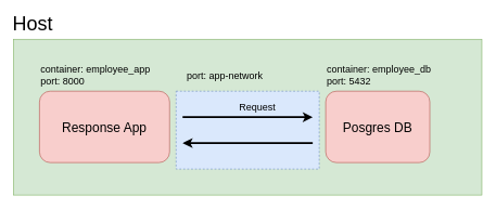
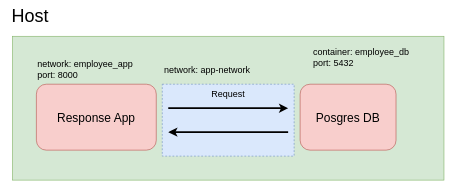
- <mxCell id="2" value="Host" style="text;html=1;align=center;verticalAlign=middle;whiteSpace=wrap;rounded=0;fontSize=30;" parent="1" vertex="1"><mxGeometry x="20" y="20" width="60" height="30" as="geometry" /></mxCell>
+ <mxCell id="2" value="Host" style="text;html=1;align=center;verticalAlign=middle;whiteSpace=wrap;rounded=0;fontSize=30;" parent="1" vertex="1"><mxGeometry x="20" y="10" width="60" height="30" as="geometry" /></mxCell>
- <mxCell id="7" value="&lt;div style=&quot;font-size: 15px;&quot; align=&quot;left&quot;&gt;&lt;font style=&quot;font-size: 15px;&quot;&gt;container: employee_app&lt;/font&gt;&lt;/div&gt;&lt;div style=&quot;font-size: 15px;&quot; align=&quot;left&quot;&gt;&lt;font style=&quot;font-size: 15px;&quot;&gt;port: 8000&lt;/font&gt;&lt;/div&gt;" style="text;html=1;align=left;verticalAlign=middle;whiteSpace=wrap;rounded=0;fontSize=20;" parent="1" vertex="1"><mxGeometry x="60" y="100" width="200" height="30" as="geometry" /></mxCell>
+ <mxCell id="7" value="&lt;div style=&quot;font-size: 15px;&quot; align=&quot;left&quot;&gt;&lt;font style=&quot;font-size: 15px;&quot;&gt;network: employee_app&lt;/font&gt;&lt;/div&gt;&lt;div style=&quot;font-size: 15px;&quot; align=&quot;left&quot;&gt;&lt;font style=&quot;font-size: 15px;&quot;&gt;port: 8000&lt;/font&gt;&lt;/div&gt;" style="text;html=1;align=left;verticalAlign=middle;whiteSpace=wrap;rounded=0;fontSize=20;" parent="1" vertex="1"><mxGeometry x="60" y="100" width="200" height="30" as="geometry" /></mxCell>
- <mxCell id="12" value="&lt;font style=&quot;font-size: 15px;&quot;&gt;port: app-network&lt;/font&gt;" style="text;html=1;align=center;verticalAlign=middle;whiteSpace=wrap;rounded=0;" parent="1" vertex="1"><mxGeometry x="270" y="100" width="150" height="30" as="geometry" /></mxCell>
+ <mxCell id="12" value="&lt;font style=&quot;font-size: 15px;&quot;&gt;network: app-network&lt;/font&gt;" style="text;html=1;align=center;verticalAlign=middle;whiteSpace=wrap;rounded=0;" parent="1" vertex="1"><mxGeometry x="270" y="100" width="150" height="30" as="geometry" /></mxCell>
- <mxCell id="6" value="&lt;div align=&quot;left&quot;&gt;container: employee_db&lt;/div&gt;&lt;div align=&quot;left&quot;&gt;port: 5432&lt;/div&gt;" style="text;html=1;align=left;verticalAlign=middle;whiteSpace=wrap;rounded=0;fontSize=15;" parent="1" vertex="1"><mxGeometry x="500" y="100" width="180" height="30" as="geometry" /></mxCell>
+ <mxCell id="6" value="&lt;div align=&quot;left&quot;&gt;container: employee_db&lt;/div&gt;&lt;div align=&quot;left&quot;&gt;port: 5432&lt;/div&gt;" style="text;html=1;align=left;verticalAlign=middle;whiteSpace=wrap;rounded=0;fontSize=15;" parent="1" vertex="1"><mxGeometry x="520" y="80" width="180" height="30" as="geometry" /></mxCell>
- <mxCell id="11" value="&lt;font style=&quot;font-size: 15px;&quot;&gt;Request&lt;/font&gt;" style="text;html=1;align=center;verticalAlign=middle;whiteSpace=wrap;rounded=0;" parent="1" vertex="1"><mxGeometry x="365" y="150" width="60" height="30" as="geometry" /></mxCell>
+ <mxCell id="11" value="&lt;font style=&quot;font-size: 15px;&quot;&gt;Request&lt;/font&gt;" style="text;html=1;align=center;verticalAlign=middle;whiteSpace=wrap;rounded=0;" parent="1" vertex="1"><mxGeometry x="350" y="140" width="60" height="30" as="geometry" /></mxCell>
